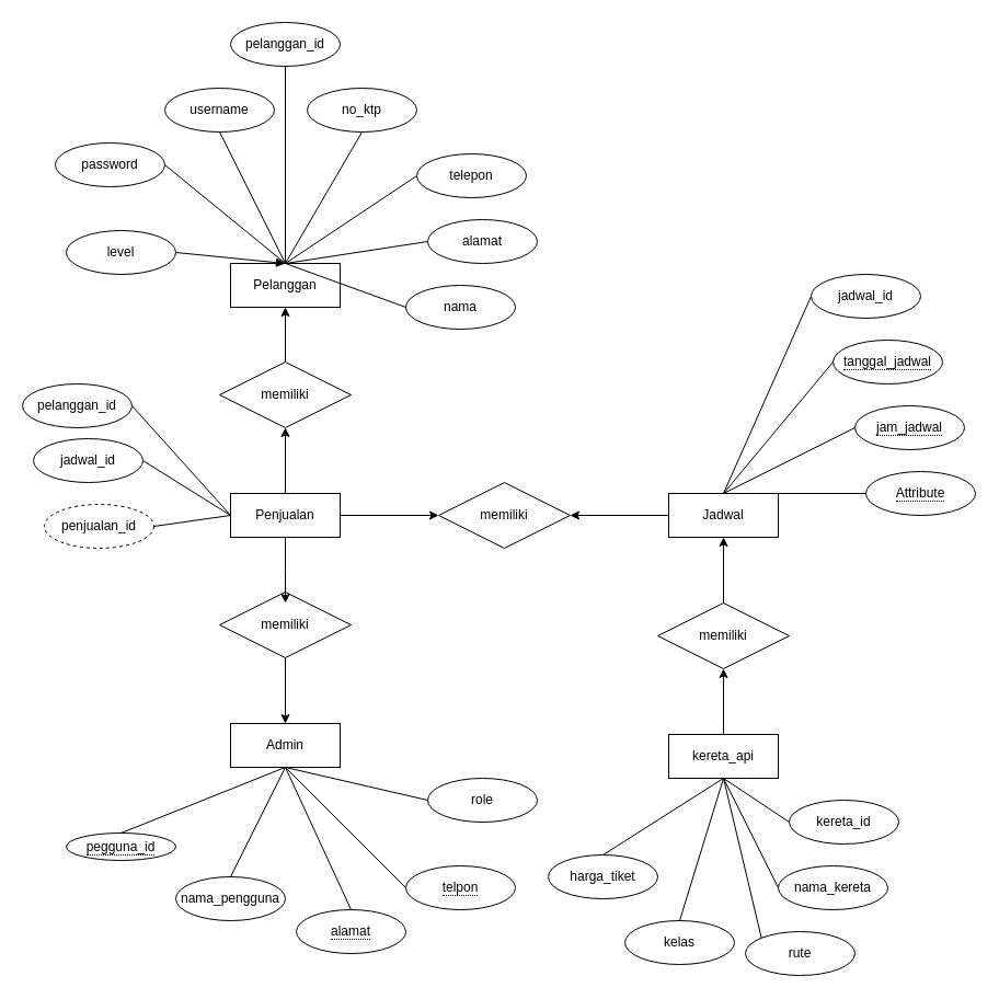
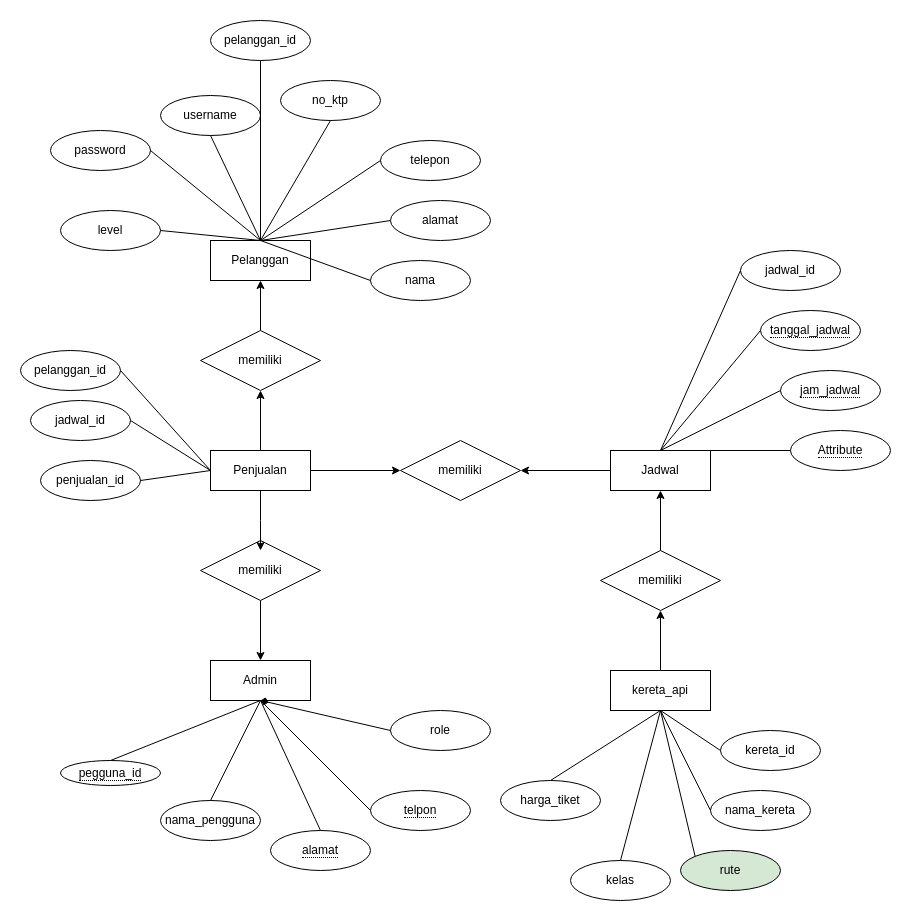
- <mxCell id="75" value="username" style="ellipse;whiteSpace=wrap;html=1;align=center;" vertex="1" parent="1"><mxGeometry x="150" y="80" width="100" height="40" as="geometry" /></mxCell>
+ <mxCell id="75" value="username" style="ellipse;whiteSpace=wrap;html=1;align=center;" vertex="1" parent="1"><mxGeometry x="160" y="95" width="100" height="40" as="geometry" /></mxCell>
- <mxCell id="80" value="" style="endArrow=block;html=1;rounded=0;exitX=1;exitY=0.5;exitDx=0;exitDy=0;entryX=0.5;entryY=0;entryDx=0;entryDy=0;" edge="1" parent="1" source="77" target="14"><mxGeometry relative="1" as="geometry"><mxPoint x="160" y="160" as="sourcePoint" /><mxPoint x="270" y="250" as="targetPoint" /></mxGeometry></mxCell>
+ <mxCell id="80" value="" style="endArrow=none;html=1;rounded=0;exitX=1;exitY=0.5;exitDx=0;exitDy=0;entryX=0.5;entryY=0;entryDx=0;entryDy=0;" edge="1" parent="1" source="77" target="14"><mxGeometry relative="1" as="geometry"><mxPoint x="160" y="160" as="sourcePoint" /><mxPoint x="270" y="250" as="targetPoint" /></mxGeometry></mxCell>
- <mxCell id="63" value="penjualan_id" style="ellipse;whiteSpace=wrap;html=1;align=center;dashed=1;" vertex="1" parent="1"><mxGeometry x="40" y="460" width="100" height="40" as="geometry" /></mxCell>
+ <mxCell id="63" value="penjualan_id" style="ellipse;whiteSpace=wrap;html=1;align=center;" vertex="1" parent="1"><mxGeometry x="40" y="460" width="100" height="40" as="geometry" /></mxCell>
- <mxCell id="44" value="" style="endArrow=none;html=1;rounded=0;exitX=0;exitY=0.5;exitDx=0;exitDy=0;entryX=0.5;entryY=1;entryDx=0;entryDy=0;" edge="1" parent="1" source="24" target="13"><mxGeometry relative="1" as="geometry"><mxPoint x="380" y="820" as="sourcePoint" /><mxPoint x="270" y="710" as="targetPoint" /></mxGeometry></mxCell>
+ <mxCell id="44" value="" style="endArrow=diamond;html=1;rounded=0;exitX=0;exitY=0.5;exitDx=0;exitDy=0;entryX=0.5;entryY=1;entryDx=0;entryDy=0;" edge="1" parent="1" source="24" target="13"><mxGeometry relative="1" as="geometry"><mxPoint x="380" y="820" as="sourcePoint" /><mxPoint x="270" y="710" as="targetPoint" /></mxGeometry></mxCell>
- <mxCell id="49" value="kelas" style="ellipse;whiteSpace=wrap;html=1;align=center;" vertex="1" parent="1"><mxGeometry x="570" y="840" width="100" height="40" as="geometry" /></mxCell>
+ <mxCell id="49" value="kelas" style="ellipse;whiteSpace=wrap;html=1;align=center;" vertex="1" parent="1"><mxGeometry x="570" y="860" width="100" height="40" as="geometry" /></mxCell>
- <mxCell id="48" value="rute" style="ellipse;whiteSpace=wrap;html=1;align=center;" vertex="1" parent="1"><mxGeometry x="680" y="850" width="100" height="40" as="geometry" /></mxCell>
+ <mxCell id="48" value="rute" style="ellipse;whiteSpace=wrap;html=1;align=center;fillColor=#d5e8d4;" vertex="1" parent="1"><mxGeometry x="680" y="850" width="100" height="40" as="geometry" /></mxCell>
